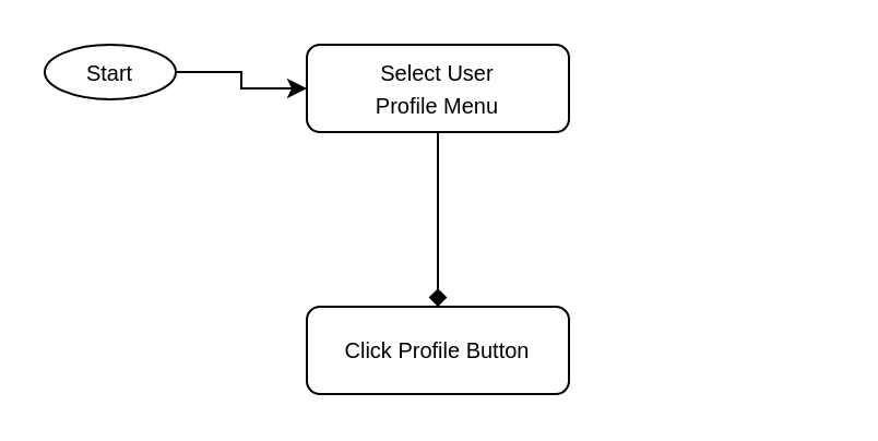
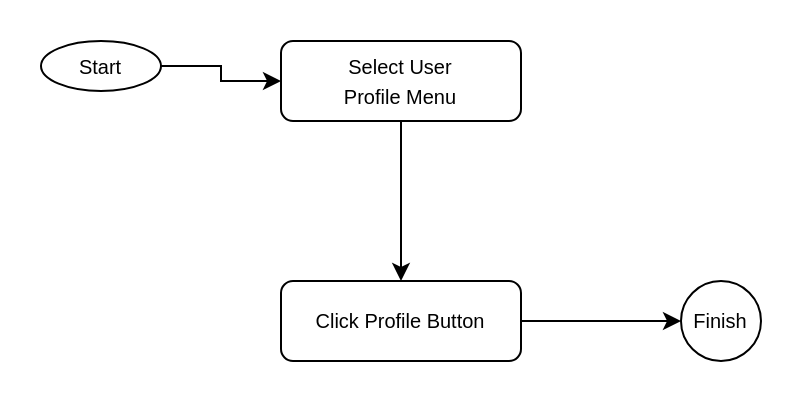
- <mxCell id="4" value="" style="edgeStyle=orthogonalEdgeStyle;rounded=0;orthogonalLoop=1;jettySize=auto;html=1;endArrow=diamond;" edge="1" parent="1" source="5" target="7"><mxGeometry relative="1" as="geometry" /></mxCell>
+ <mxCell id="4" value="" style="edgeStyle=orthogonalEdgeStyle;rounded=0;orthogonalLoop=1;jettySize=auto;html=1;" edge="1" parent="1" source="5" target="7"><mxGeometry relative="1" as="geometry" /></mxCell>
+ <mxCell id="6" value="" style="edgeStyle=orthogonalEdgeStyle;rounded=0;orthogonalLoop=1;jettySize=auto;html=1;" edge="1" parent="1" source="7" target="8"><mxGeometry relative="1" as="geometry" /></mxCell>
+ <mxCell id="8" value="&lt;font style=&quot;font-size: 10px;&quot;&gt;Finish&lt;/font&gt;" style="ellipse;whiteSpace=wrap;html=1;aspect=fixed;fontSize=7;" vertex="1" parent="1"><mxGeometry x="340" y="140" width="40" height="40" as="geometry" /></mxCell>
